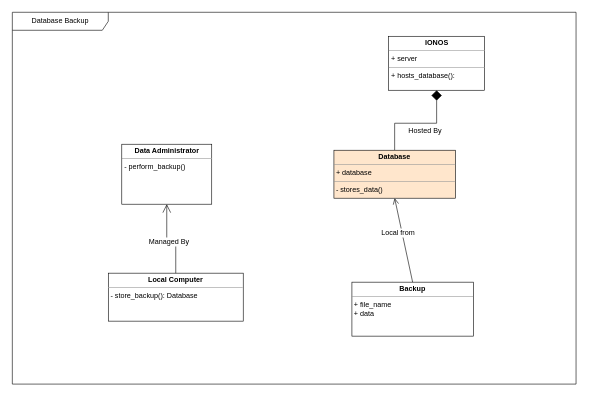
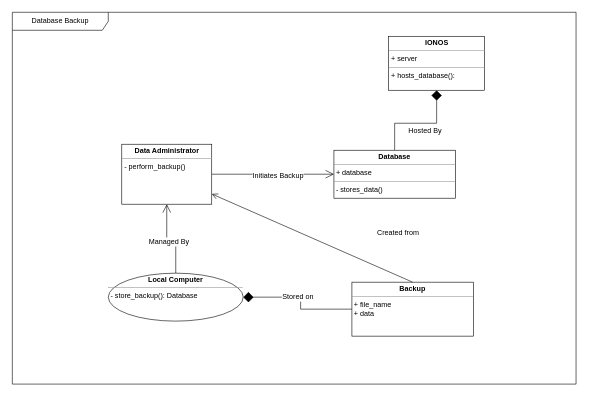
+ <mxCell id="7" style="edgeStyle=orthogonalEdgeStyle;rounded=0;orthogonalLoop=1;jettySize=auto;html=1;entryX=0;entryY=0.5;entryDx=0;entryDy=0;endArrow=open;endFill=0;arcSize=12;endSize=12;" edge="1" parent="2" source="9" target="6"><mxGeometry relative="1" as="geometry" /></mxCell>
+ <mxCell id="8" value="Initiates Backup" style="edgeLabel;html=1;align=center;verticalAlign=middle;resizable=0;points=[];arcSize=12;fontSize=12;" connectable="0" vertex="1" parent="7"><mxGeometry x="0.077" y="-1" relative="1" as="geometry"><mxPoint as="offset" /></mxGeometry></mxCell>
- <mxCell id="6" value="&lt;p style=&quot;margin:0px;margin-top:4px;text-align:center;&quot;&gt;&lt;b&gt;Database&lt;/b&gt;&lt;/p&gt;&lt;hr size=&quot;1&quot;&gt;&lt;p style=&quot;margin:0px;margin-left:4px;&quot;&gt;+ database&lt;/p&gt;&lt;hr size=&quot;1&quot;&gt;&lt;p style=&quot;margin:0px;margin-left:4px;&quot;&gt;- stores_data()&lt;/p&gt;" style="verticalAlign=top;align=left;overflow=fill;fontSize=12;fontFamily=Helvetica;html=1;whiteSpace=wrap;arcSize=12;fillColor=#ffe6cc;" vertex="1" parent="2"><mxGeometry x="536.25" y="230" width="202.5" height="80" as="geometry" /></mxCell>
+ <mxCell id="6" value="&lt;p style=&quot;margin:0px;margin-top:4px;text-align:center;&quot;&gt;&lt;b&gt;Database&lt;/b&gt;&lt;/p&gt;&lt;hr size=&quot;1&quot;&gt;&lt;p style=&quot;margin:0px;margin-left:4px;&quot;&gt;+ database&lt;/p&gt;&lt;hr size=&quot;1&quot;&gt;&lt;p style=&quot;margin:0px;margin-left:4px;&quot;&gt;- stores_data()&lt;/p&gt;" style="verticalAlign=top;align=left;overflow=fill;fontSize=12;fontFamily=Helvetica;html=1;whiteSpace=wrap;arcSize=12;" vertex="1" parent="2"><mxGeometry x="536.25" y="230" width="202.5" height="80" as="geometry" /></mxCell>
- <mxCell id="17" value="Local from" style="edgeLabel;html=1;align=center;verticalAlign=middle;resizable=0;points=[];arcSize=12;fontSize=12;" connectable="0" vertex="1" parent="2"><mxGeometry x="642" y="367.0" as="geometry" /></mxCell>
+ <mxCell id="17" value="Created from" style="edgeLabel;html=1;align=center;verticalAlign=middle;resizable=0;points=[];arcSize=12;fontSize=12;" connectable="0" vertex="1" parent="2"><mxGeometry x="642" y="367.0" as="geometry" /></mxCell>
- <mxCell id="16" value="" style="endArrow=open;startArrow=none;endFill=0;startFill=0;endSize=8;html=1;verticalAlign=bottom;labelBackgroundColor=none;strokeWidth=1;rounded=0;entryX=0.5;entryY=1;entryDx=0;entryDy=0;exitX=0.5;exitY=0;exitDx=0;exitDy=0;" edge="1" parent="2" source="12" target="6"><mxGeometry width="160" relative="1" as="geometry"><mxPoint x="411" y="367" as="sourcePoint" /><mxPoint x="571" y="367" as="targetPoint" /></mxGeometry></mxCell>
+ <mxCell id="16" value="" style="endArrow=open;startArrow=none;endFill=0;startFill=0;endSize=8;html=1;verticalAlign=bottom;labelBackgroundColor=none;strokeWidth=1;rounded=0;exitX=0.5;exitY=0;exitDx=0;exitDy=0;" edge="1" parent="2" source="12" target="9"><mxGeometry width="160" relative="1" as="geometry"><mxPoint x="411" y="367" as="sourcePoint" /><mxPoint x="571" y="367" as="targetPoint" /></mxGeometry></mxCell>
- <mxCell id="13" value="&lt;p style=&quot;margin:0px;margin-top:4px;text-align:center;&quot;&gt;&lt;b&gt;Local Computer&lt;br&gt;&lt;/b&gt;&lt;/p&gt;&lt;hr size=&quot;1&quot;&gt;&lt;p style=&quot;margin:0px;margin-left:4px;&quot;&gt;- store_backup(): Database&lt;/p&gt;" style="verticalAlign=top;align=left;overflow=fill;fontSize=12;fontFamily=Helvetica;html=1;whiteSpace=wrap;arcSize=12;" vertex="1" parent="2"><mxGeometry x="160" y="435" width="225" height="80" as="geometry" /></mxCell>
+ <mxCell id="13" value="&lt;p style=&quot;margin:0px;margin-top:4px;text-align:center;&quot;&gt;&lt;b&gt;Local Computer&lt;br&gt;&lt;/b&gt;&lt;/p&gt;&lt;hr size=&quot;1&quot;&gt;&lt;p style=&quot;margin:0px;margin-left:4px;&quot;&gt;- store_backup(): Database&lt;/p&gt;" style="ellipse;verticalAlign=top;align=left;overflow=fill;fontSize=12;fontFamily=Helvetica;html=1;whiteSpace=wrap;arcSize=12;" vertex="1" parent="2"><mxGeometry x="160" y="435" width="225" height="80" as="geometry" /></mxCell>
+ <mxCell id="10" style="edgeStyle=orthogonalEdgeStyle;rounded=0;orthogonalLoop=1;jettySize=auto;html=1;exitX=0;exitY=0.5;exitDx=0;exitDy=0;endArrow=diamond;endFill=1;endSize=15;arcSize=12;" edge="1" parent="2" source="12" target="13"><mxGeometry relative="1" as="geometry" /></mxCell>
+ <mxCell id="11" value="Stored on" style="edgeLabel;html=1;align=center;verticalAlign=middle;resizable=0;points=[];arcSize=12;fontSize=12;" connectable="0" vertex="1" parent="10"><mxGeometry x="0.107" y="-1" relative="1" as="geometry"><mxPoint as="offset" /></mxGeometry></mxCell>
